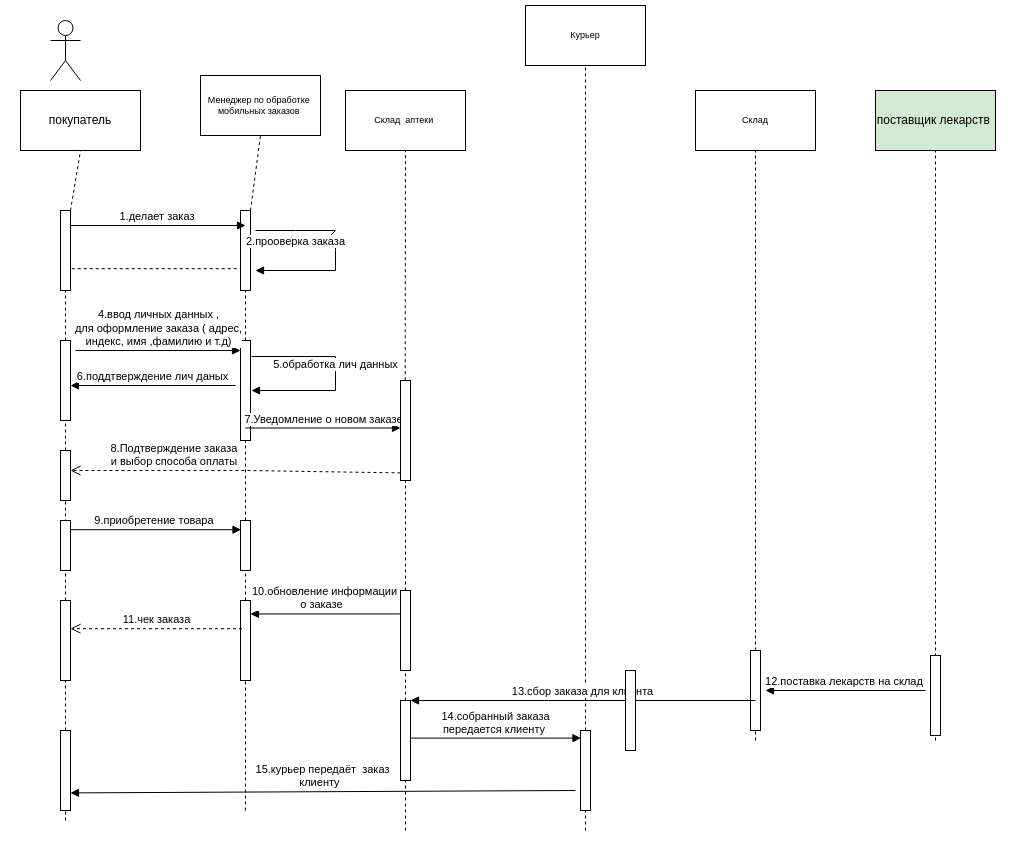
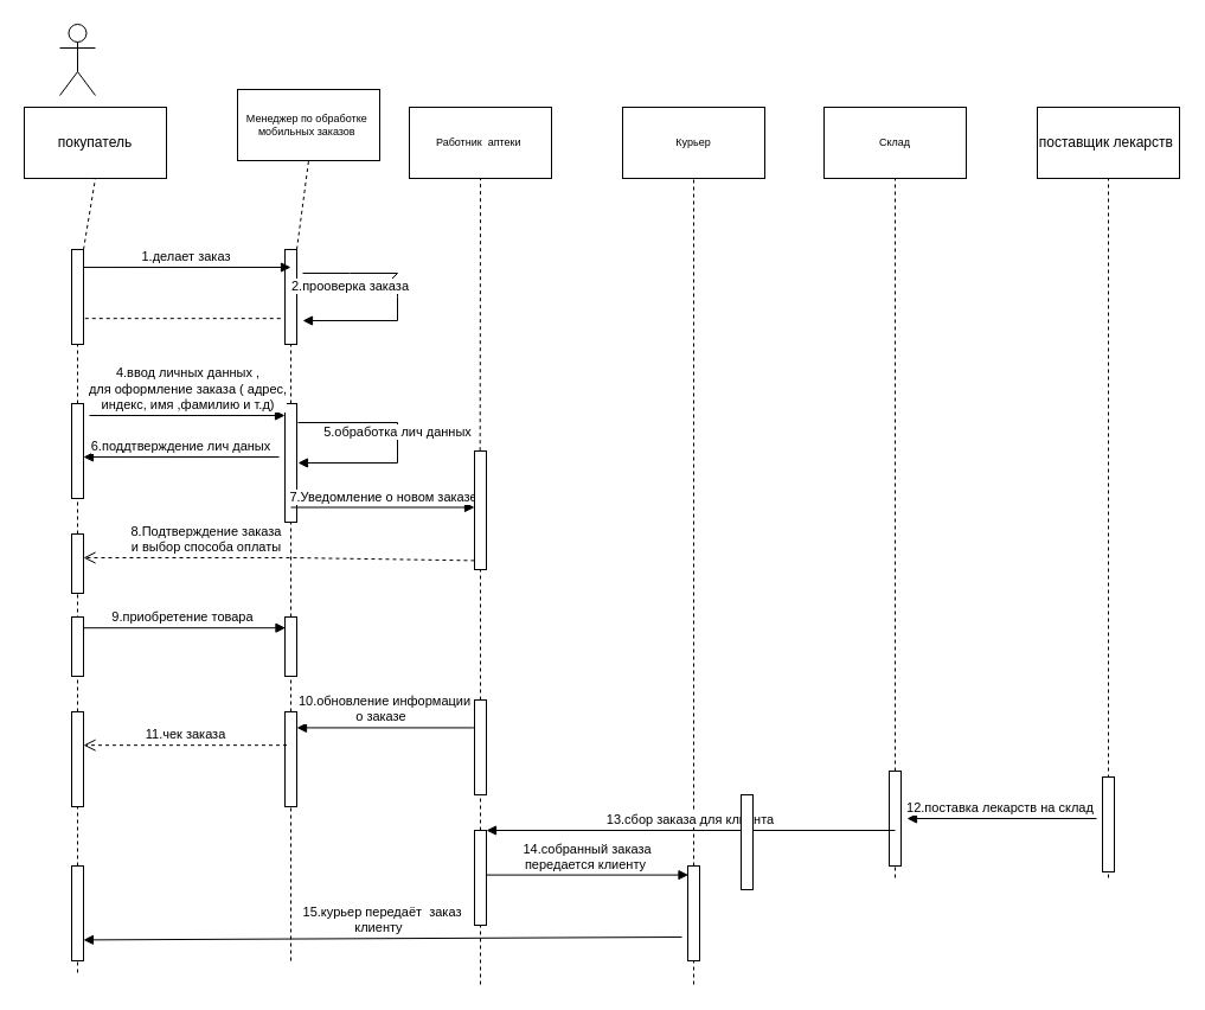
- <mxCell id="7" value="Курьер" style="rounded=0;whiteSpace=wrap;html=1;fontSize=9;fillColor=none;" parent="1" vertex="1"><mxGeometry x="525" y="5" width="120" height="60" as="geometry" /></mxCell>
+ <mxCell id="7" value="Курьер" style="rounded=0;whiteSpace=wrap;html=1;fontSize=9;fillColor=none;" parent="1" vertex="1"><mxGeometry x="525" y="90" width="120" height="60" as="geometry" /></mxCell>
- <mxCell id="5" value="Склад&amp;nbsp; аптеки&amp;nbsp;" style="rounded=0;whiteSpace=wrap;html=1;fontSize=9;fillColor=none;" parent="1" vertex="1"><mxGeometry x="345" y="90" width="120" height="60" as="geometry" /></mxCell>
+ <mxCell id="5" value="Работник&amp;nbsp; аптеки&amp;nbsp;" style="rounded=0;whiteSpace=wrap;html=1;fontSize=9;fillColor=none;" parent="1" vertex="1"><mxGeometry x="345" y="90" width="120" height="60" as="geometry" /></mxCell>
- <mxCell id="8" value="поставщик лекарств&amp;nbsp;" style="rounded=0;whiteSpace=wrap;html=1;fillColor=#d5e8d4;" parent="1" vertex="1"><mxGeometry x="875" y="90" width="120" height="60" as="geometry" /></mxCell>
+ <mxCell id="8" value="поставщик лекарств&amp;nbsp;" style="rounded=0;whiteSpace=wrap;html=1;" parent="1" vertex="1"><mxGeometry x="875" y="90" width="120" height="60" as="geometry" /></mxCell>
